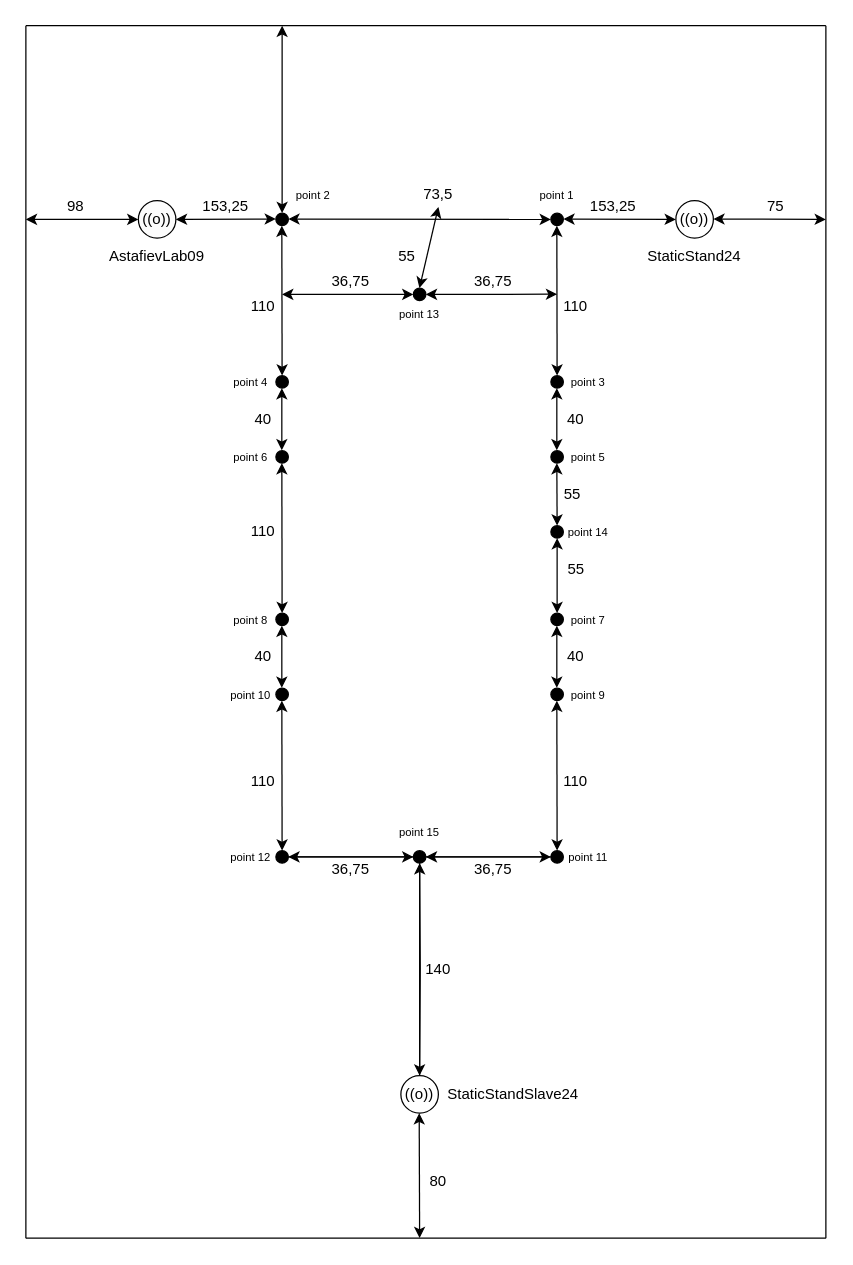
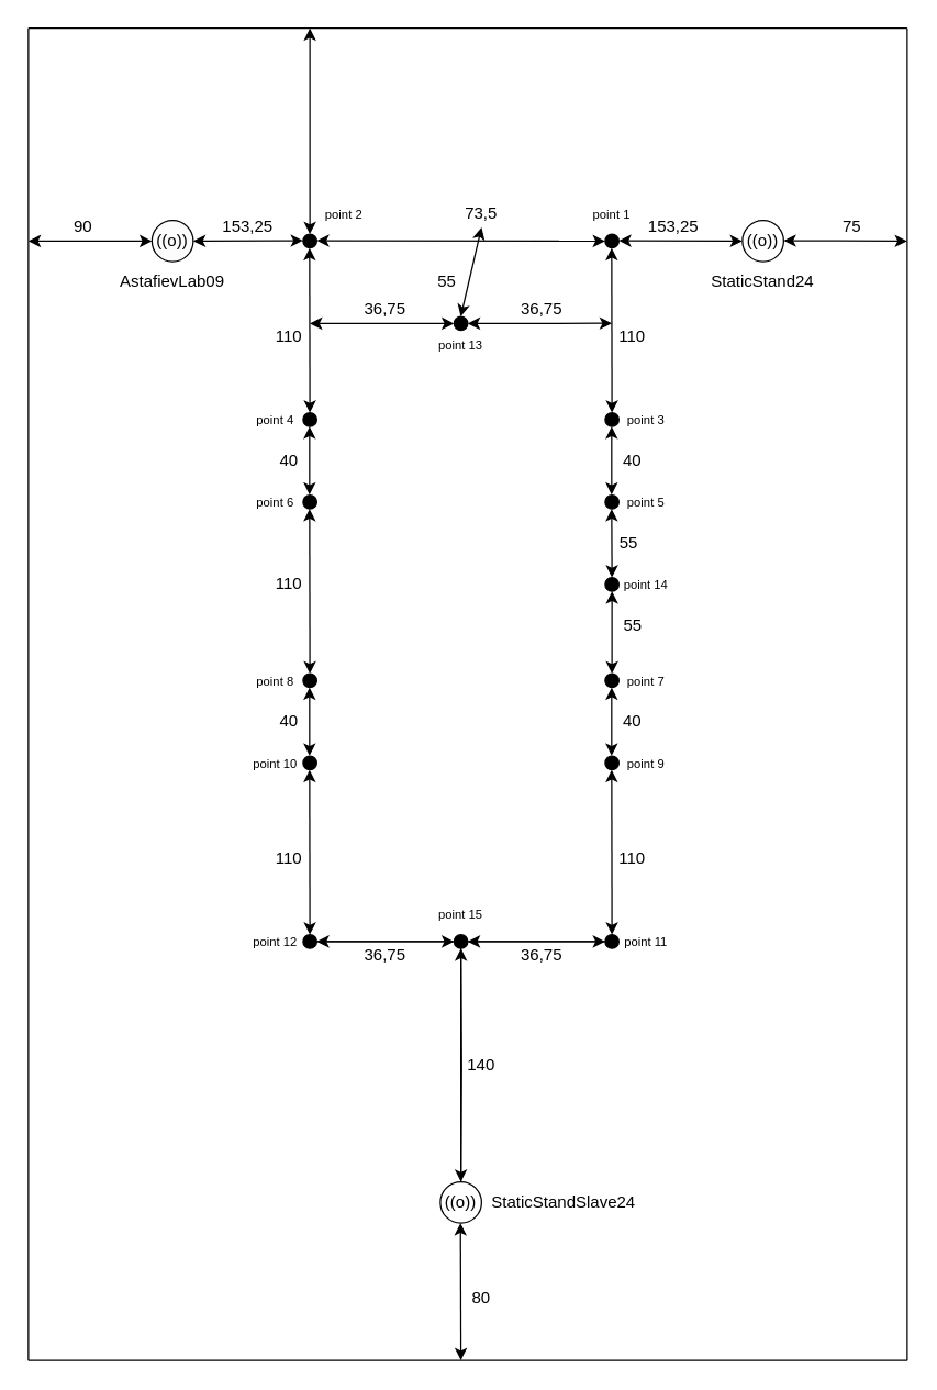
- <mxCell id="63" value="98" style="text;html=1;align=center;verticalAlign=middle;whiteSpace=wrap;rounded=0;" vertex="1" parent="1"><mxGeometry x="30" y="150" width="60" height="30" as="geometry" /></mxCell>
+ <mxCell id="63" value="90" style="text;html=1;align=center;verticalAlign=middle;whiteSpace=wrap;rounded=0;" vertex="1" parent="1"><mxGeometry x="30" y="150" width="60" height="30" as="geometry" /></mxCell>
